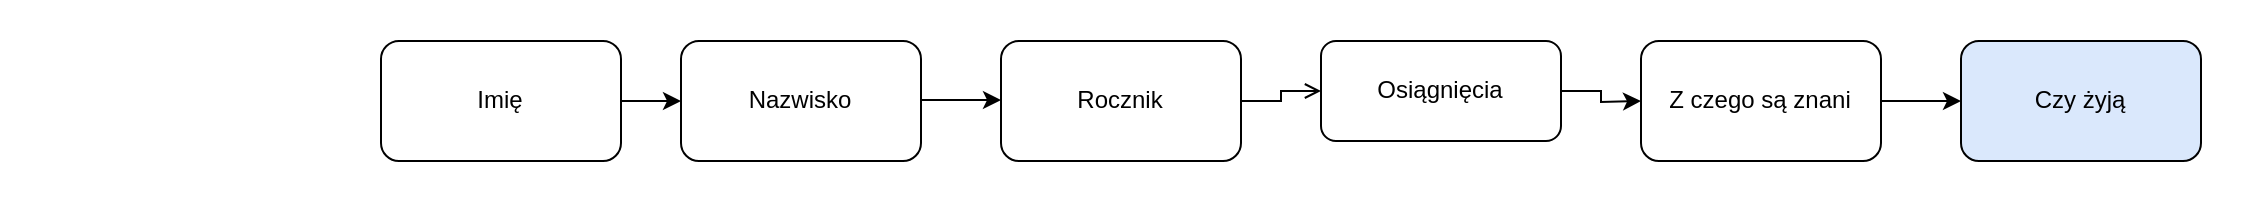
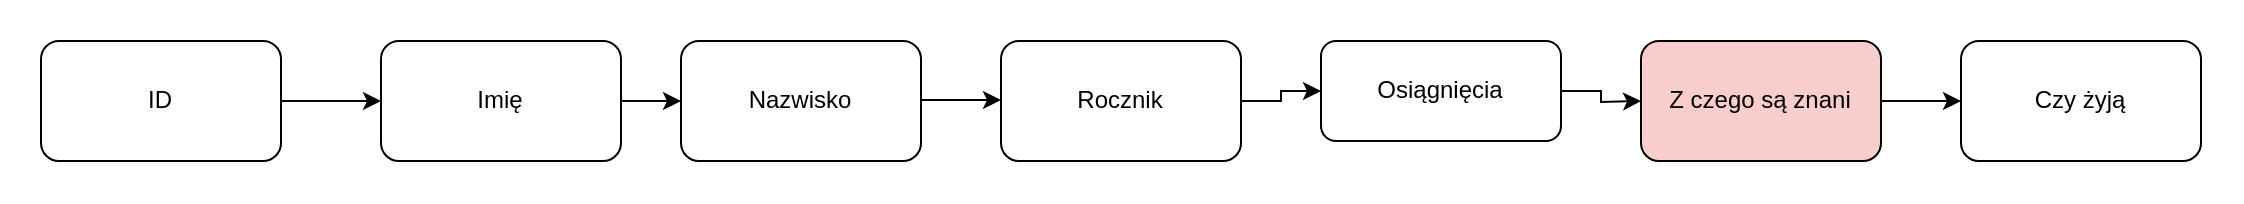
- <mxCell id="4" value="" style="edgeStyle=orthogonalEdgeStyle;rounded=0;orthogonalLoop=1;jettySize=auto;html=1;endArrow=open;" edge="1" parent="1" source="5" target="7"><mxGeometry relative="1" as="geometry" /></mxCell>
+ <mxCell id="4" value="" style="edgeStyle=orthogonalEdgeStyle;rounded=0;orthogonalLoop=1;jettySize=auto;html=1;" edge="1" parent="1" source="5" target="7"><mxGeometry relative="1" as="geometry" /></mxCell>
+ <mxCell id="14" value="ID" style="rounded=1;whiteSpace=wrap;html=1;" vertex="1" parent="1"><mxGeometry x="20" y="20" width="120" height="60" as="geometry" /></mxCell>
+ <mxCell id="13" value="" style="edgeStyle=orthogonalEdgeStyle;rounded=0;orthogonalLoop=1;jettySize=auto;html=1;" edge="1" parent="1" source="14" target="2"><mxGeometry relative="1" as="geometry" /></mxCell>
- <mxCell id="11" value="Z czego są znani" style="rounded=1;whiteSpace=wrap;html=1;" vertex="1" parent="1"><mxGeometry x="820" y="20" width="120" height="60" as="geometry" /></mxCell>
+ <mxCell id="11" value="Z czego są znani" style="rounded=1;whiteSpace=wrap;html=1;fillColor=#f8cecc;" vertex="1" parent="1"><mxGeometry x="820" y="20" width="120" height="60" as="geometry" /></mxCell>
- <mxCell id="12" value="Czy żyją" style="whiteSpace=wrap;html=1;rounded=1;fillColor=#dae8fc;" vertex="1" parent="1"><mxGeometry x="980" y="20" width="120" height="60" as="geometry" /></mxCell>
+ <mxCell id="12" value="Czy żyją" style="whiteSpace=wrap;html=1;rounded=1;" vertex="1" parent="1"><mxGeometry x="980" y="20" width="120" height="60" as="geometry" /></mxCell>
